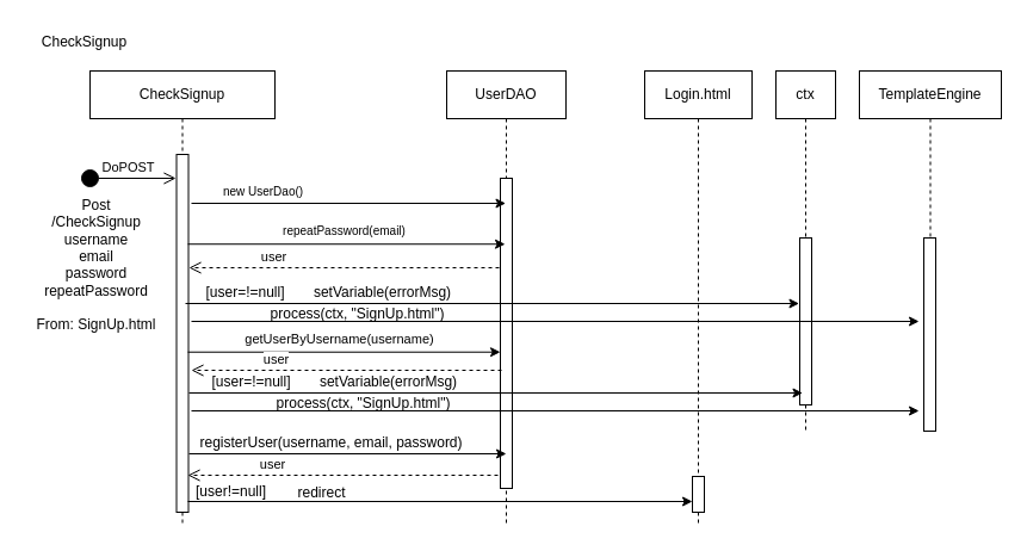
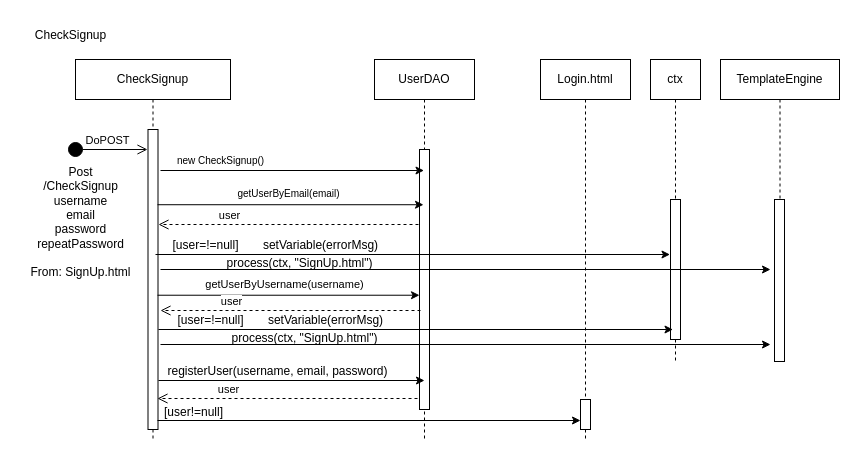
- <mxCell id="12" value="&lt;font style=&quot;font-size: 10px;&quot;&gt;new UserDao()&lt;/font&gt;" style="text;html=1;align=center;verticalAlign=middle;resizable=0;points=[];autosize=1;strokeColor=none;fillColor=none;" vertex="1" parent="1"><mxGeometry x="175" y="145" width="90" height="30" as="geometry" /></mxCell>
+ <mxCell id="12" value="&lt;font style=&quot;font-size: 10px;&quot;&gt;new CheckSignup()&lt;/font&gt;" style="text;html=1;align=center;verticalAlign=middle;resizable=0;points=[];autosize=1;strokeColor=none;fillColor=none;" vertex="1" parent="1"><mxGeometry x="175" y="145" width="90" height="30" as="geometry" /></mxCell>
- <mxCell id="14" value="&lt;span style=&quot;font-size: 10px;&quot;&gt;repeatPassword(email)&lt;/span&gt;" style="text;html=1;align=center;verticalAlign=middle;resizable=0;points=[];autosize=1;strokeColor=none;fillColor=none;" vertex="1" parent="1"><mxGeometry x="223" y="178" width="130" height="30" as="geometry" /></mxCell>
+ <mxCell id="14" value="&lt;span style=&quot;font-size: 10px;&quot;&gt;getUserByEmail(email)&lt;/span&gt;" style="text;html=1;align=center;verticalAlign=middle;resizable=0;points=[];autosize=1;strokeColor=none;fillColor=none;" vertex="1" parent="1"><mxGeometry x="223" y="178" width="130" height="30" as="geometry" /></mxCell>
- <mxCell id="37" value="redirect" style="text;html=1;align=center;verticalAlign=middle;resizable=0;points=[];autosize=1;strokeColor=none;fillColor=none;" vertex="1" parent="1"><mxGeometry x="239" y="398" width="60" height="30" as="geometry" /></mxCell>
